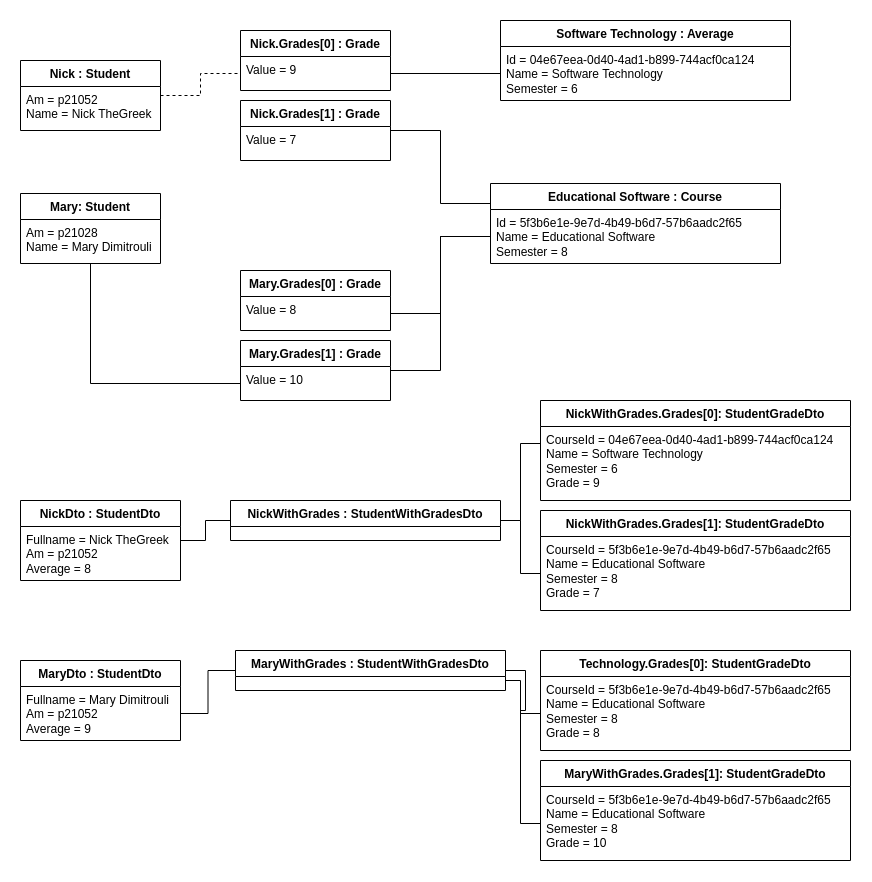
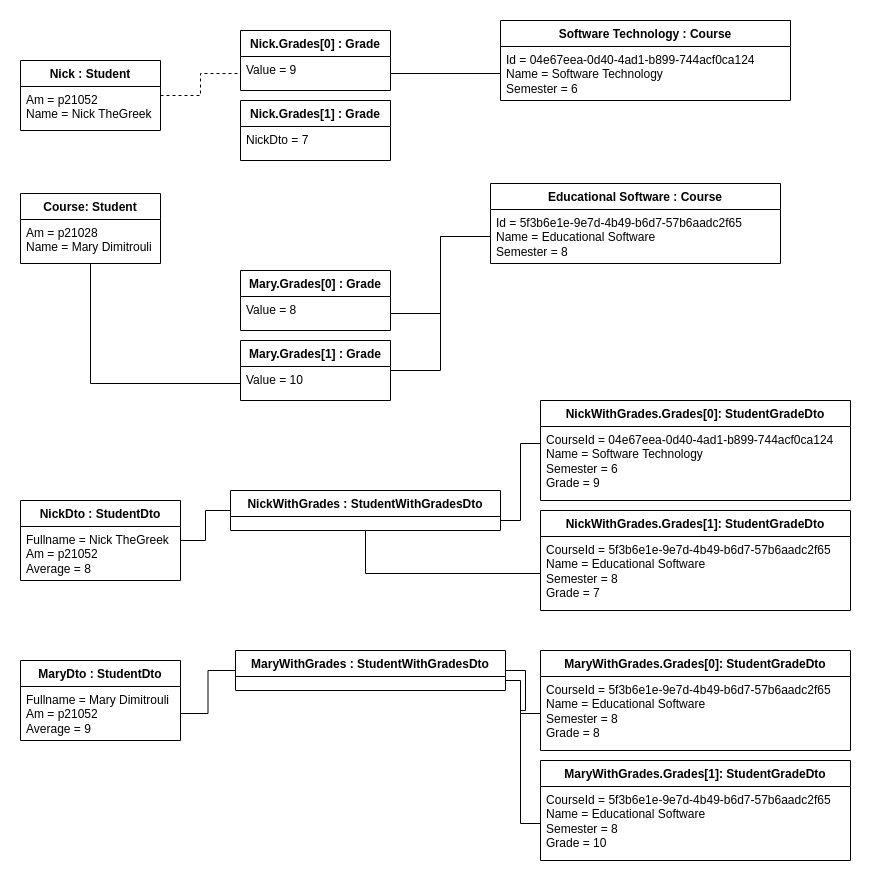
- <mxCell id="5" value="Software Technology : Average" style="swimlane;fontStyle=1;align=center;verticalAlign=top;childLayout=stackLayout;horizontal=1;startSize=26;horizontalStack=0;resizeParent=1;resizeParentMax=0;resizeLast=0;collapsible=1;marginBottom=0;whiteSpace=wrap;html=1;labelBackgroundColor=none;rounded=0;" parent="1" vertex="1"><mxGeometry x="500" y="20" width="290" height="80" as="geometry"><mxRectangle x="80" y="80" width="80" height="30" as="alternateBounds" /></mxGeometry></mxCell>
+ <mxCell id="5" value="Software Technology : Course" style="swimlane;fontStyle=1;align=center;verticalAlign=top;childLayout=stackLayout;horizontal=1;startSize=26;horizontalStack=0;resizeParent=1;resizeParentMax=0;resizeLast=0;collapsible=1;marginBottom=0;whiteSpace=wrap;html=1;labelBackgroundColor=none;rounded=0;" parent="1" vertex="1"><mxGeometry x="500" y="20" width="290" height="80" as="geometry"><mxRectangle x="80" y="80" width="80" height="30" as="alternateBounds" /></mxGeometry></mxCell>
- <mxCell id="16" value="&lt;div&gt;&lt;span style=&quot;background-color: transparent; color: light-dark(rgb(0, 0, 0), rgb(255, 255, 255));&quot;&gt;Value = 7&lt;/span&gt;&lt;/div&gt;" style="text;strokeColor=none;fillColor=none;align=left;verticalAlign=top;spacingLeft=4;spacingRight=4;overflow=hidden;rotatable=0;points=[[0,0.5],[1,0.5]];portConstraint=eastwest;whiteSpace=wrap;html=1;labelBackgroundColor=none;rounded=0;" vertex="1" parent="15"><mxGeometry y="26" width="150" height="34" as="geometry" /></mxCell>
+ <mxCell id="16" value="&lt;div&gt;&lt;span style=&quot;background-color: transparent; color: light-dark(rgb(0, 0, 0), rgb(255, 255, 255));&quot;&gt;NickDto = 7&lt;/span&gt;&lt;/div&gt;" style="text;strokeColor=none;fillColor=none;align=left;verticalAlign=top;spacingLeft=4;spacingRight=4;overflow=hidden;rotatable=0;points=[[0,0.5],[1,0.5]];portConstraint=eastwest;whiteSpace=wrap;html=1;labelBackgroundColor=none;rounded=0;" vertex="1" parent="15"><mxGeometry y="26" width="150" height="34" as="geometry" /></mxCell>
- <mxCell id="14" style="edgeStyle=orthogonalEdgeStyle;rounded=0;orthogonalLoop=1;jettySize=auto;html=1;entryX=0;entryY=0.25;entryDx=0;entryDy=0;labelBackgroundColor=none;fontColor=default;endArrow=none;startFill=0;" edge="1" parent="1" source="15" target="22"><mxGeometry relative="1" as="geometry" /></mxCell>
- <mxCell id="18" value="Mary: Student" style="swimlane;fontStyle=1;align=center;verticalAlign=top;childLayout=stackLayout;horizontal=1;startSize=26;horizontalStack=0;resizeParent=1;resizeParentMax=0;resizeLast=0;collapsible=1;marginBottom=0;whiteSpace=wrap;html=1;labelBackgroundColor=none;rounded=0;" vertex="1" parent="1"><mxGeometry x="20" y="193" width="140" height="70" as="geometry"><mxRectangle x="80" y="80" width="80" height="30" as="alternateBounds" /></mxGeometry></mxCell>
+ <mxCell id="18" value="Course: Student" style="swimlane;fontStyle=1;align=center;verticalAlign=top;childLayout=stackLayout;horizontal=1;startSize=26;horizontalStack=0;resizeParent=1;resizeParentMax=0;resizeLast=0;collapsible=1;marginBottom=0;whiteSpace=wrap;html=1;labelBackgroundColor=none;rounded=0;" vertex="1" parent="1"><mxGeometry x="20" y="193" width="140" height="70" as="geometry"><mxRectangle x="80" y="80" width="80" height="30" as="alternateBounds" /></mxGeometry></mxCell>
- <mxCell id="33" value="NickWithGrades : StudentWithGradesDto" style="swimlane;fontStyle=1;align=center;verticalAlign=top;childLayout=stackLayout;horizontal=1;startSize=26;horizontalStack=0;resizeParent=1;resizeParentMax=0;resizeLast=0;collapsible=1;marginBottom=0;whiteSpace=wrap;html=1;labelBackgroundColor=none;rounded=0;" vertex="1" parent="1"><mxGeometry x="230" y="500" width="270" height="40" as="geometry"><mxRectangle x="80" y="80" width="80" height="30" as="alternateBounds" /></mxGeometry></mxCell>
+ <mxCell id="33" value="NickWithGrades : StudentWithGradesDto" style="swimlane;fontStyle=1;align=center;verticalAlign=top;childLayout=stackLayout;horizontal=1;startSize=26;horizontalStack=0;resizeParent=1;resizeParentMax=0;resizeLast=0;collapsible=1;marginBottom=0;whiteSpace=wrap;html=1;labelBackgroundColor=none;rounded=0;" vertex="1" parent="1"><mxGeometry x="230" y="490" width="270" height="40" as="geometry"><mxRectangle x="80" y="80" width="80" height="30" as="alternateBounds" /></mxGeometry></mxCell>
- <mxCell id="39" value="Technology.Grades[0]: StudentGradeDto" style="swimlane;fontStyle=1;align=center;verticalAlign=top;childLayout=stackLayout;horizontal=1;startSize=26;horizontalStack=0;resizeParent=1;resizeParentMax=0;resizeLast=0;collapsible=1;marginBottom=0;whiteSpace=wrap;html=1;labelBackgroundColor=none;rounded=0;" vertex="1" parent="1"><mxGeometry x="540" y="650" width="310" height="100" as="geometry"><mxRectangle x="80" y="80" width="80" height="30" as="alternateBounds" /></mxGeometry></mxCell>
+ <mxCell id="39" value="MaryWithGrades.Grades[0]: StudentGradeDto" style="swimlane;fontStyle=1;align=center;verticalAlign=top;childLayout=stackLayout;horizontal=1;startSize=26;horizontalStack=0;resizeParent=1;resizeParentMax=0;resizeLast=0;collapsible=1;marginBottom=0;whiteSpace=wrap;html=1;labelBackgroundColor=none;rounded=0;" vertex="1" parent="1"><mxGeometry x="540" y="650" width="310" height="100" as="geometry"><mxRectangle x="80" y="80" width="80" height="30" as="alternateBounds" /></mxGeometry></mxCell>
